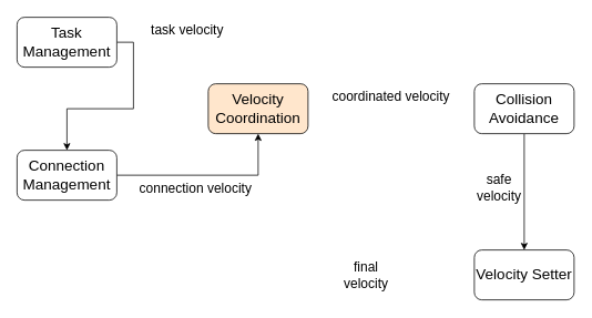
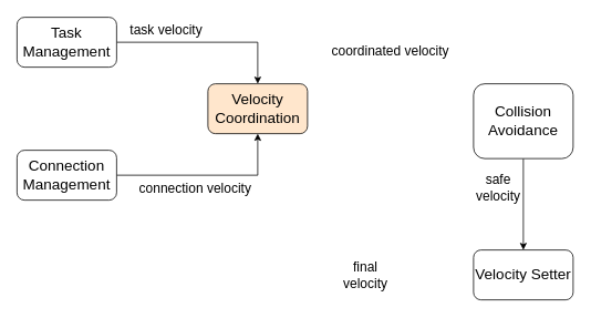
- <mxCell id="9" value="task velocity" style="text;html=1;align=center;verticalAlign=middle;whiteSpace=wrap;rounded=0;fontSize=16;" vertex="1" parent="1"><mxGeometry x="180" y="20" width="90" height="30" as="geometry" /></mxCell>
+ <mxCell id="9" value="task velocity" style="text;html=1;align=center;verticalAlign=middle;whiteSpace=wrap;rounded=0;fontSize=16;" vertex="1" parent="1"><mxGeometry x="155" y="20" width="90" height="30" as="geometry" /></mxCell>
- <mxCell id="2" style="edgeStyle=orthogonalEdgeStyle;rounded=0;orthogonalLoop=1;jettySize=auto;html=1;exitX=1;exitY=0.5;exitDx=0;exitDy=0;" edge="1" parent="1" source="3" target="5"><mxGeometry relative="1" as="geometry" /></mxCell>
+ <mxCell id="2" style="edgeStyle=orthogonalEdgeStyle;rounded=0;orthogonalLoop=1;jettySize=auto;html=1;exitX=1;exitY=0.5;exitDx=0;exitDy=0;entryX=0.5;entryY=0;entryDx=0;entryDy=0;" edge="1" parent="1" source="3" target="6"><mxGeometry relative="1" as="geometry" /></mxCell>
- <mxCell id="11" value="coordinated velocity" style="text;html=1;align=center;verticalAlign=middle;whiteSpace=wrap;rounded=0;fontSize=16;" vertex="1" parent="1"><mxGeometry x="390" y="100" width="160" height="30" as="geometry" /></mxCell>
+ <mxCell id="11" value="coordinated velocity" style="text;html=1;align=center;verticalAlign=middle;whiteSpace=wrap;rounded=0;fontSize=16;" vertex="1" parent="1"><mxGeometry x="390" y="45" width="160" height="30" as="geometry" /></mxCell>
- <mxCell id="8" value="Collision Avoidance" style="rounded=1;whiteSpace=wrap;html=1;fontSize=18;" vertex="1" parent="1"><mxGeometry x="570" y="100" width="120" height="60" as="geometry" /></mxCell>
+ <mxCell id="8" value="Collision Avoidance" style="rounded=1;whiteSpace=wrap;html=1;fontSize=18;" vertex="1" parent="1"><mxGeometry x="570" y="100" width="120" height="90" as="geometry" /></mxCell>
